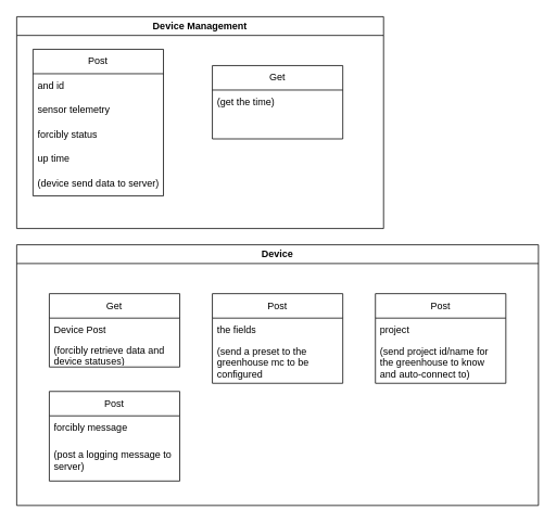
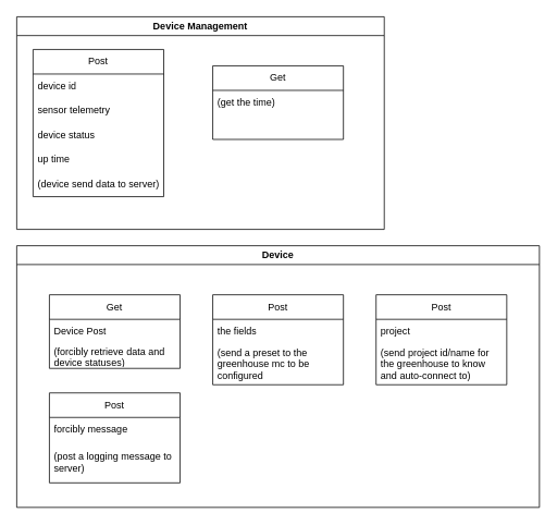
- <mxCell id="7" value="and id" style="text;strokeColor=none;fillColor=none;align=left;verticalAlign=middle;spacingLeft=4;spacingRight=4;overflow=hidden;points=[[0,0.5],[1,0.5]];portConstraint=eastwest;rotatable=0;whiteSpace=wrap;html=1;" parent="6" vertex="1"><mxGeometry y="30" width="160" height="30" as="geometry" /></mxCell>
+ <mxCell id="7" value="device id" style="text;strokeColor=none;fillColor=none;align=left;verticalAlign=middle;spacingLeft=4;spacingRight=4;overflow=hidden;points=[[0,0.5],[1,0.5]];portConstraint=eastwest;rotatable=0;whiteSpace=wrap;html=1;" parent="6" vertex="1"><mxGeometry y="30" width="160" height="30" as="geometry" /></mxCell>
- <mxCell id="9" value="forcibly status" style="text;strokeColor=none;fillColor=none;align=left;verticalAlign=middle;spacingLeft=4;spacingRight=4;overflow=hidden;points=[[0,0.5],[1,0.5]];portConstraint=eastwest;rotatable=0;whiteSpace=wrap;html=1;" parent="6" vertex="1"><mxGeometry y="90" width="160" height="30" as="geometry" /></mxCell>
+ <mxCell id="9" value="device status" style="text;strokeColor=none;fillColor=none;align=left;verticalAlign=middle;spacingLeft=4;spacingRight=4;overflow=hidden;points=[[0,0.5],[1,0.5]];portConstraint=eastwest;rotatable=0;whiteSpace=wrap;html=1;" parent="6" vertex="1"><mxGeometry y="90" width="160" height="30" as="geometry" /></mxCell>
